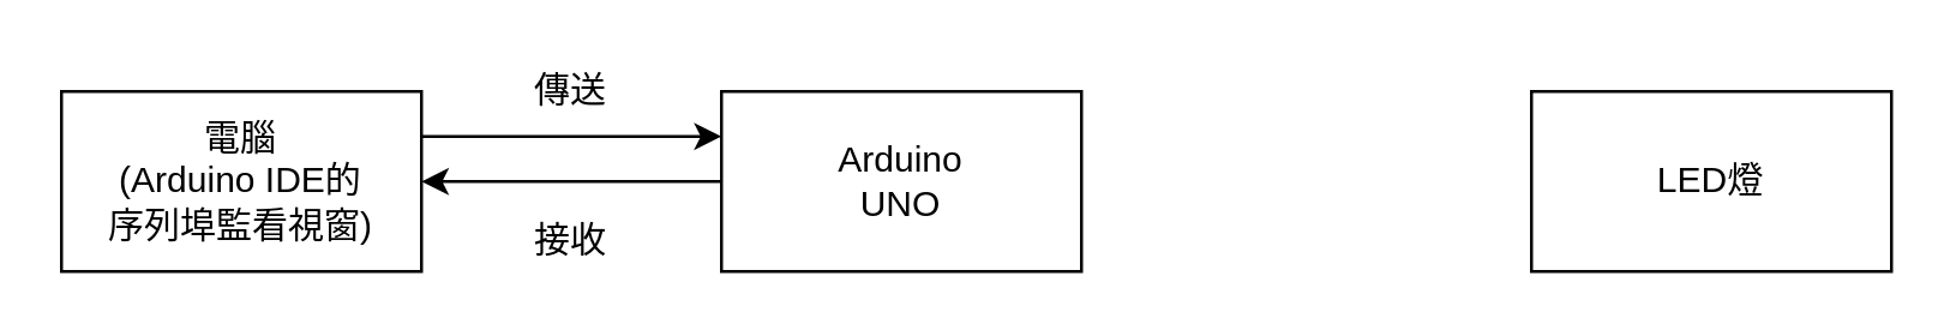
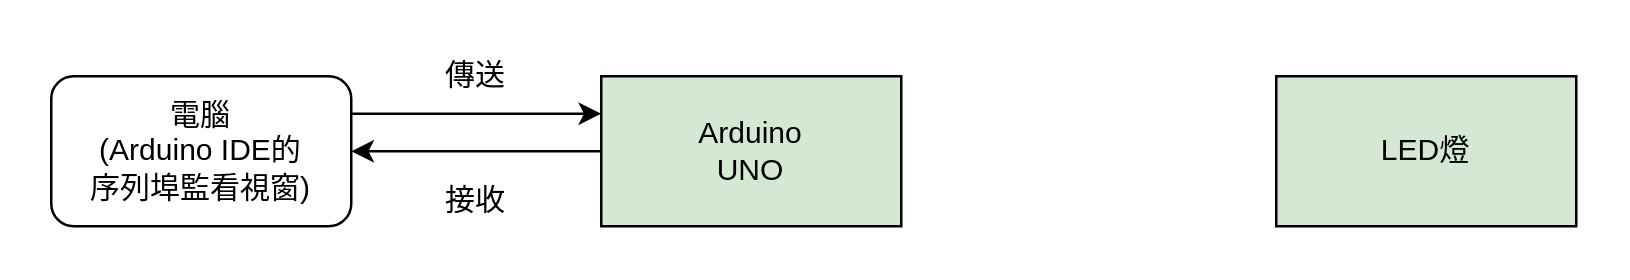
- <mxCell id="3" value="&lt;div&gt;電腦&lt;/div&gt;&lt;div&gt;(Arduino IDE的&lt;/div&gt;&lt;div&gt;序列埠監看視窗)&lt;br&gt;&lt;/div&gt;" style="rounded=0;whiteSpace=wrap;html=1;" vertex="1" parent="1"><mxGeometry x="20" y="30" width="120" height="60" as="geometry" /></mxCell>
+ <mxCell id="3" value="&lt;div&gt;電腦&lt;/div&gt;&lt;div&gt;(Arduino IDE的&lt;/div&gt;&lt;div&gt;序列埠監看視窗)&lt;br&gt;&lt;/div&gt;" style="whiteSpace=wrap;html=1;rounded=1;" vertex="1" parent="1"><mxGeometry x="20" y="30" width="120" height="60" as="geometry" /></mxCell>
- <mxCell id="5" value="&lt;div&gt;Arduino &lt;br&gt;&lt;/div&gt;&lt;div&gt;UNO&lt;br&gt;&lt;/div&gt;" style="rounded=0;whiteSpace=wrap;html=1;" vertex="1" parent="1"><mxGeometry x="240" y="30" width="120" height="60" as="geometry" /></mxCell>
+ <mxCell id="5" value="&lt;div&gt;Arduino &lt;br&gt;&lt;/div&gt;&lt;div&gt;UNO&lt;br&gt;&lt;/div&gt;" style="rounded=0;whiteSpace=wrap;html=1;fillColor=#d5e8d4;" vertex="1" parent="1"><mxGeometry x="240" y="30" width="120" height="60" as="geometry" /></mxCell>
- <mxCell id="6" value="LED燈" style="rounded=0;whiteSpace=wrap;html=1;" vertex="1" parent="1"><mxGeometry x="510" y="30" width="120" height="60" as="geometry" /></mxCell>
+ <mxCell id="6" value="LED燈" style="rounded=0;whiteSpace=wrap;html=1;fillColor=#d5e8d4;" vertex="1" parent="1"><mxGeometry x="510" y="30" width="120" height="60" as="geometry" /></mxCell>
